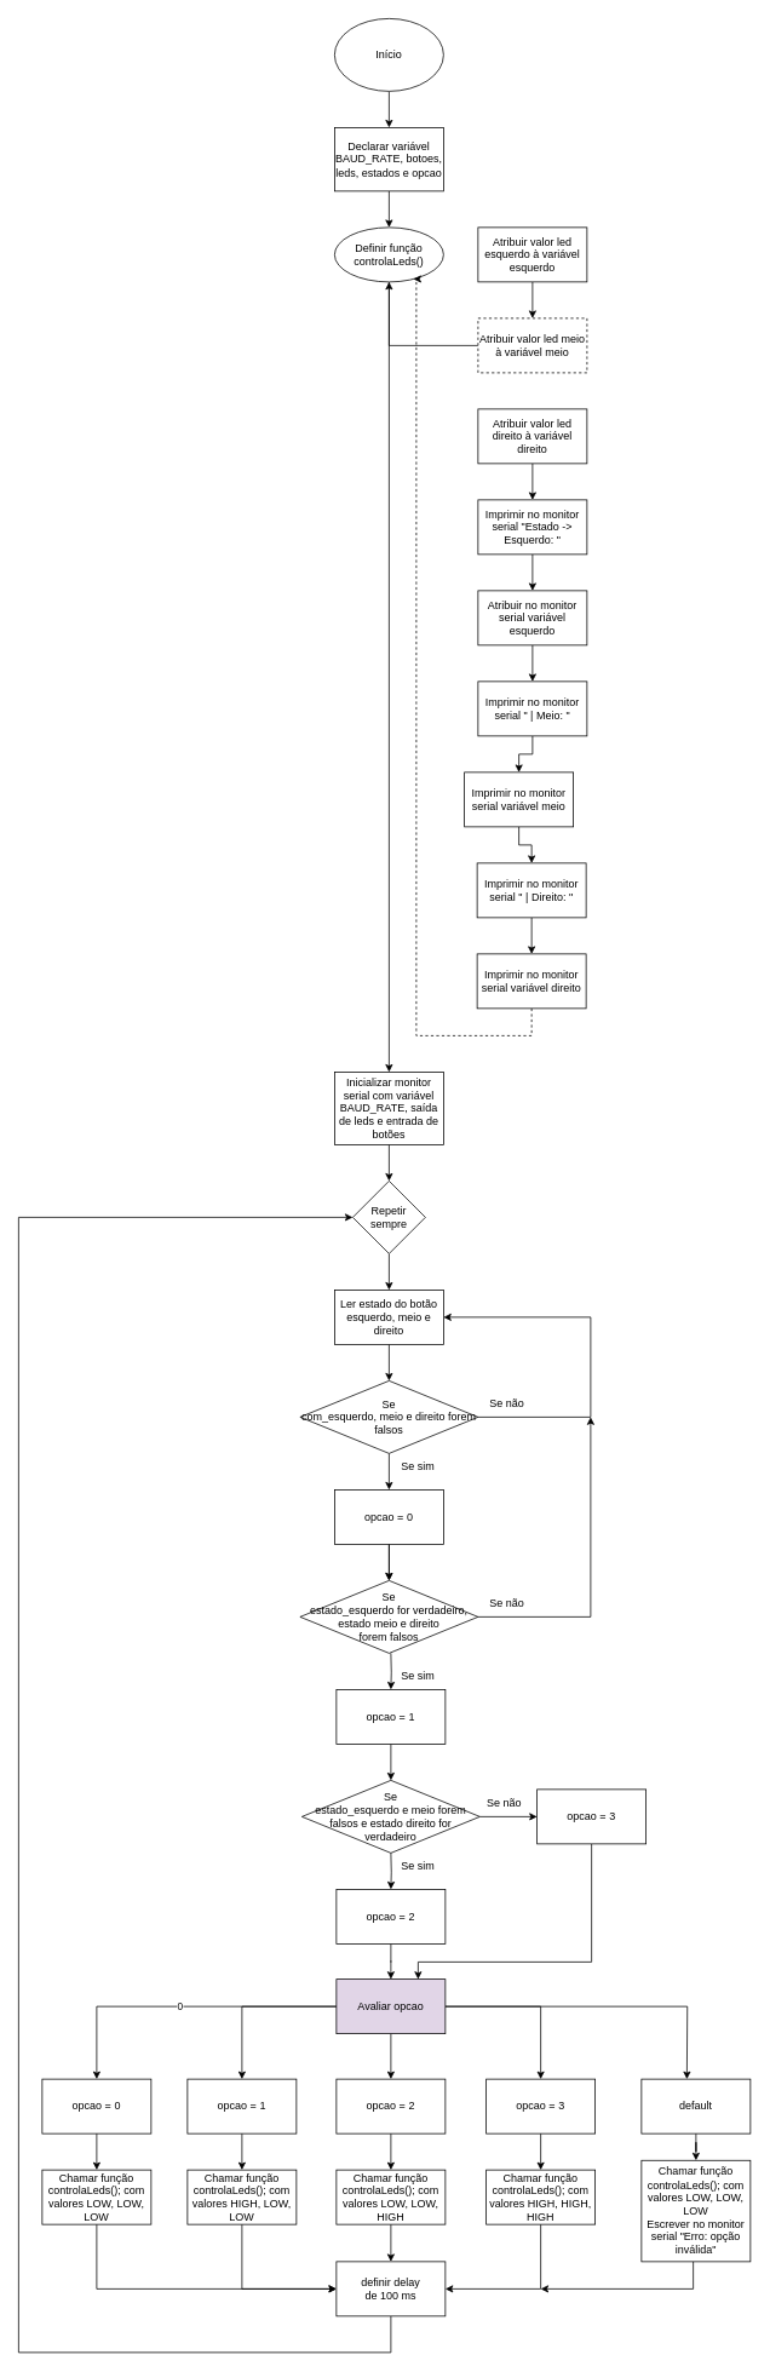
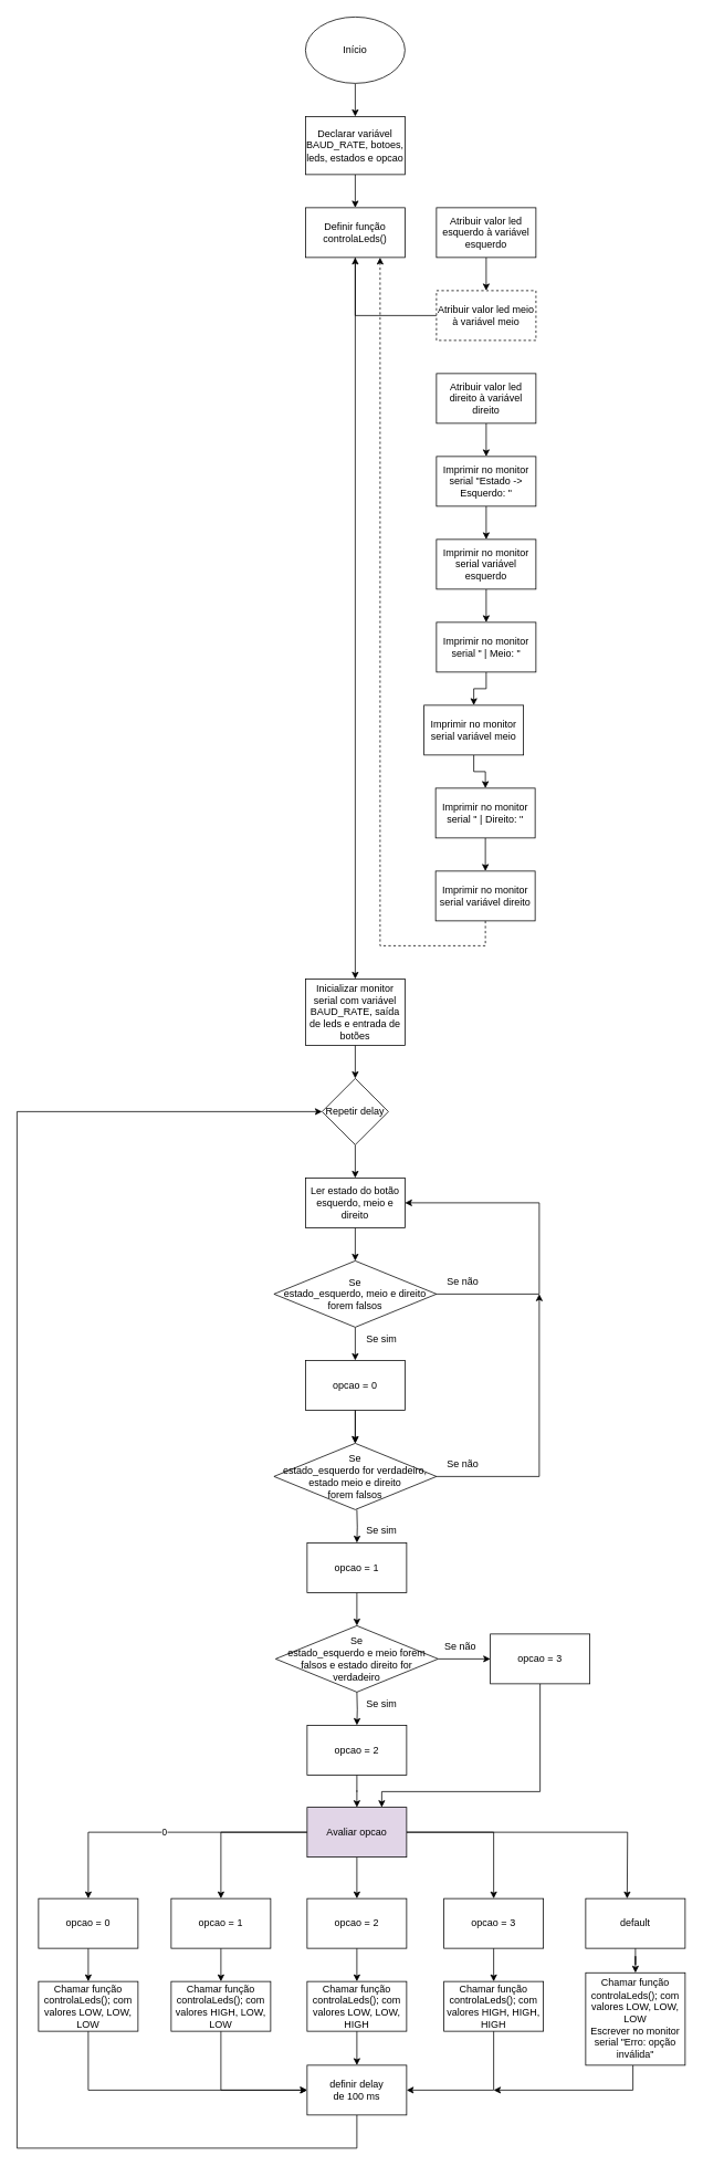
- <mxCell id="65" value="Definir função controlaLeds()" style="ellipse;whiteSpace=wrap;html=1;" parent="1" vertex="1"><mxGeometry x="368" y="250" width="120" height="60" as="geometry" /></mxCell>
+ <mxCell id="65" value="Definir função controlaLeds()" style="rounded=0;whiteSpace=wrap;html=1;" parent="1" vertex="1"><mxGeometry x="368" y="250" width="120" height="60" as="geometry" /></mxCell>
- <mxCell id="75" value="Atribuir no monitor serial variável esquerdo" style="rounded=0;whiteSpace=wrap;html=1;" vertex="1" parent="1"><mxGeometry x="526" y="650" width="120" height="60" as="geometry" /></mxCell>
+ <mxCell id="75" value="Imprimir no monitor serial variável esquerdo" style="rounded=0;whiteSpace=wrap;html=1;" vertex="1" parent="1"><mxGeometry x="526" y="650" width="120" height="60" as="geometry" /></mxCell>
- <mxCell id="9" value="Repetir sempre" style="rhombus;whiteSpace=wrap;html=1;" parent="1" vertex="1"><mxGeometry x="388" y="1300" width="80" height="80" as="geometry" /></mxCell>
+ <mxCell id="9" value="Repetir delay" style="rhombus;whiteSpace=wrap;html=1;" parent="1" vertex="1"><mxGeometry x="388" y="1300" width="80" height="80" as="geometry" /></mxCell>
- <mxCell id="38" value="Se&lt;div&gt;com_esquerdo, meio e direito forem falsos&lt;/div&gt;" style="rhombus;whiteSpace=wrap;html=1;" parent="1" vertex="1"><mxGeometry x="330" y="1520" width="196" height="80" as="geometry" /></mxCell>
+ <mxCell id="38" value="Se&lt;div&gt;estado_esquerdo, meio e direito forem falsos&lt;/div&gt;" style="rhombus;whiteSpace=wrap;html=1;" parent="1" vertex="1"><mxGeometry x="330" y="1520" width="196" height="80" as="geometry" /></mxCell>
